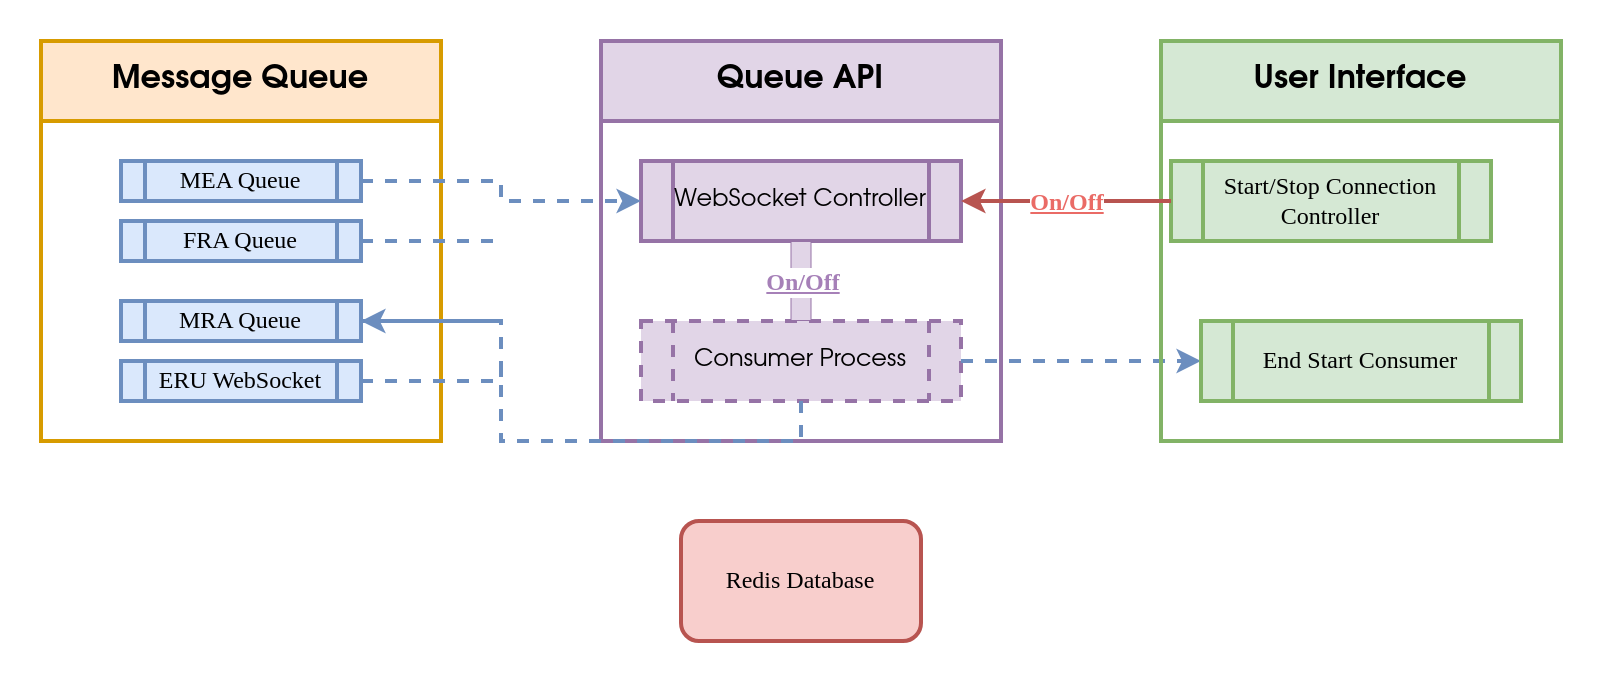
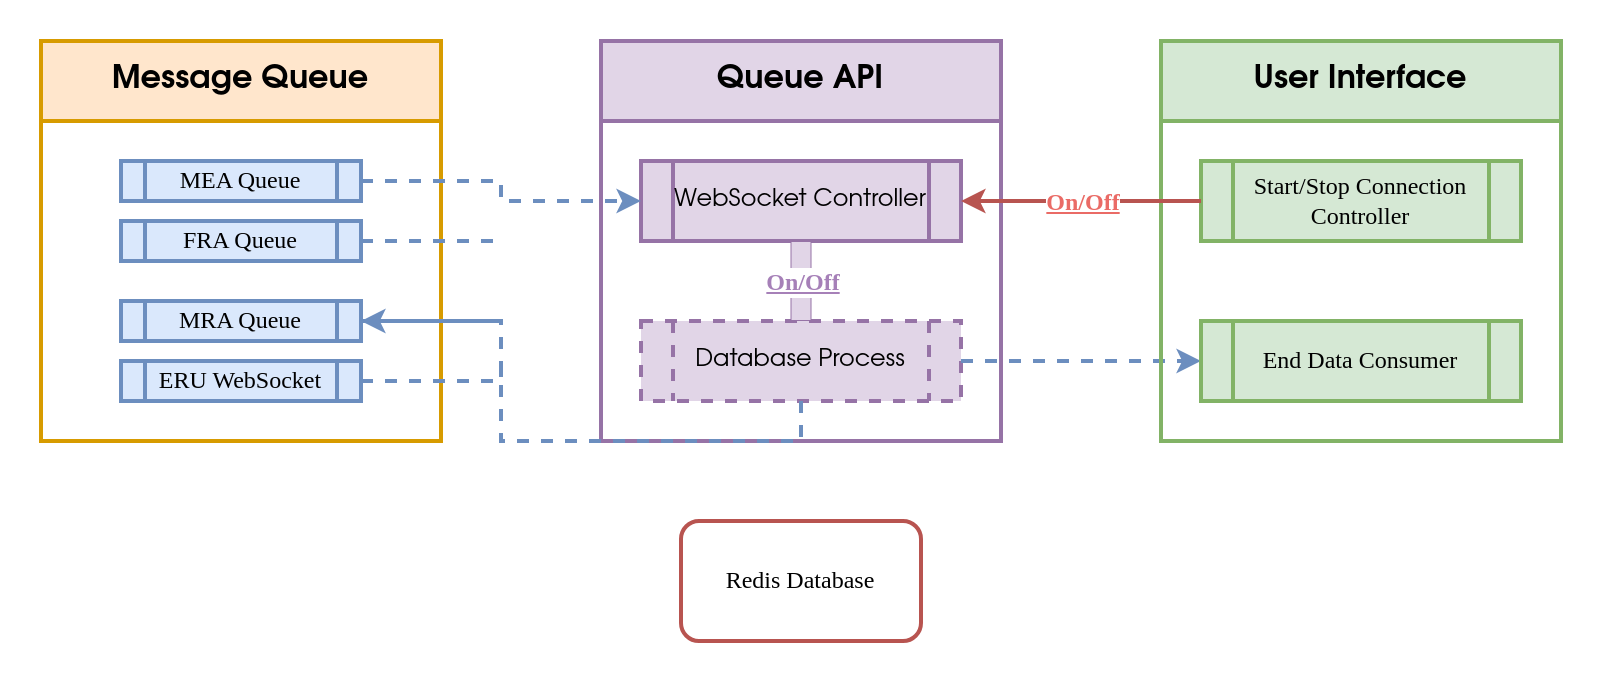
- <mxCell id="18" value="Start/Stop Connection Controller" style="shape=process;whiteSpace=wrap;html=1;backgroundOutline=1;fillColor=#d5e8d4;strokeColor=#82b366;strokeWidth=2;fontFamily=Avenir Book;" parent="17" vertex="1"><mxGeometry x="5" y="60" width="160" height="40" as="geometry" /></mxCell>
+ <mxCell id="18" value="Start/Stop Connection Controller" style="shape=process;whiteSpace=wrap;html=1;backgroundOutline=1;fillColor=#d5e8d4;strokeColor=#82b366;strokeWidth=2;fontFamily=Avenir Book;" parent="17" vertex="1"><mxGeometry x="20" y="60" width="160" height="40" as="geometry" /></mxCell>
- <mxCell id="4" value="Consumer Process" style="shape=process;whiteSpace=wrap;html=1;backgroundOutline=1;fillColor=#e1d5e7;strokeColor=#9673a6;fontFamily=URW Gothic;gradientColor=none;shadow=0;rounded=0;glass=0;dashed=1;fillStyle=solid;strokeWidth=2;" parent="2" vertex="1"><mxGeometry x="20" y="140" width="160" height="40" as="geometry" /></mxCell>
+ <mxCell id="4" value="Database Process" style="shape=process;whiteSpace=wrap;html=1;backgroundOutline=1;fillColor=#e1d5e7;strokeColor=#9673a6;fontFamily=URW Gothic;gradientColor=none;shadow=0;rounded=0;glass=0;dashed=1;fillStyle=solid;strokeWidth=2;" parent="2" vertex="1"><mxGeometry x="20" y="140" width="160" height="40" as="geometry" /></mxCell>
- <mxCell id="19" value="&lt;font face=&quot;Avenir Book&quot;&gt;End Start Consumer&lt;/font&gt;" style="shape=process;whiteSpace=wrap;html=1;backgroundOutline=1;fillColor=#d5e8d4;strokeColor=#82b366;strokeWidth=2;" parent="17" vertex="1"><mxGeometry x="20" y="140" width="160" height="40" as="geometry" /></mxCell>
+ <mxCell id="19" value="&lt;font face=&quot;Avenir Book&quot;&gt;End Data Consumer&lt;/font&gt;" style="shape=process;whiteSpace=wrap;html=1;backgroundOutline=1;fillColor=#d5e8d4;strokeColor=#82b366;strokeWidth=2;" parent="17" vertex="1"><mxGeometry x="20" y="140" width="160" height="40" as="geometry" /></mxCell>
- <mxCell id="22" value="Redis Database" style="rounded=1;whiteSpace=wrap;html=1;fillColor=#f8cecc;strokeColor=#b85450;strokeWidth=2;fontFamily=Avenir Book;" parent="1" vertex="1"><mxGeometry x="340" y="260" width="120" height="60" as="geometry" /></mxCell>
+ <mxCell id="22" value="Redis Database" style="rounded=1;whiteSpace=wrap;html=1;fillColor=#ffffff;strokeColor=#b85450;strokeWidth=2;fontFamily=Avenir Book;" parent="1" vertex="1"><mxGeometry x="340" y="260" width="120" height="60" as="geometry" /></mxCell>
